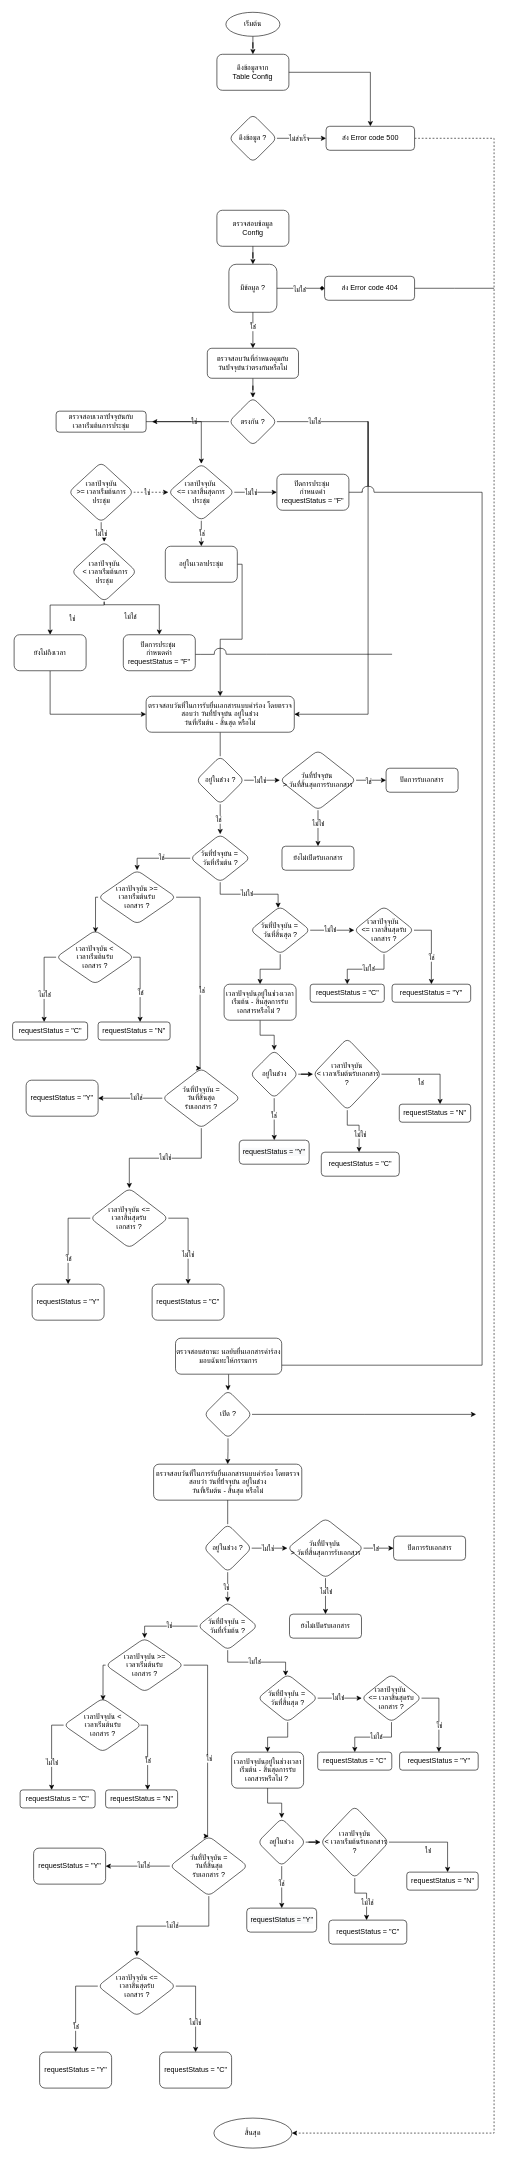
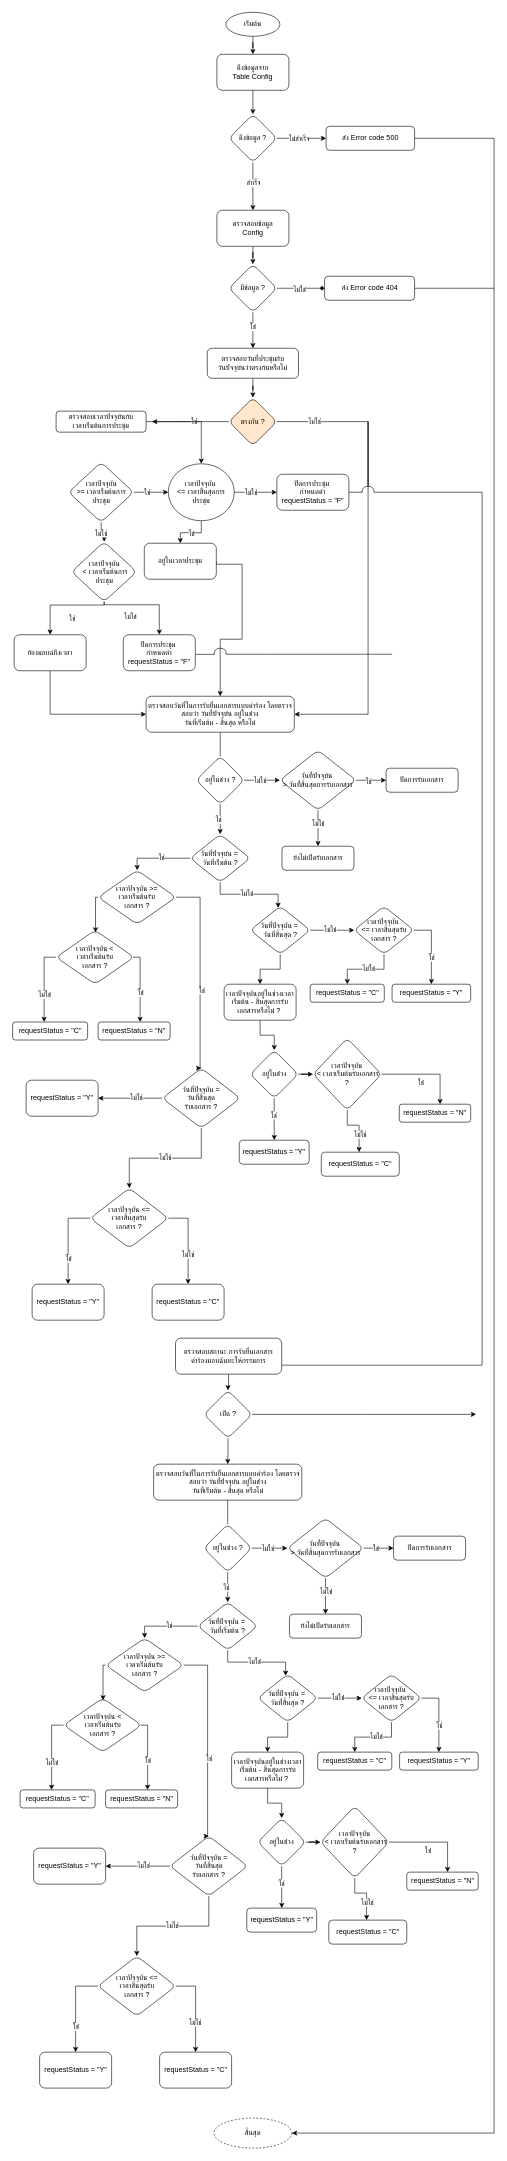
- <mxCell id="6" value="" style="edgeStyle=orthogonalEdgeStyle;rounded=0;orthogonalLoop=1;jettySize=auto;html=1;" edge="1" parent="1" source="4" target="8"><mxGeometry relative="1" as="geometry" /></mxCell>
+ <mxCell id="6" value="" style="edgeStyle=orthogonalEdgeStyle;rounded=0;orthogonalLoop=1;jettySize=auto;html=1;" edge="1" parent="1" source="4" target="5"><mxGeometry relative="1" as="geometry" /></mxCell>
+ <mxCell id="12" value="" style="edgeStyle=orthogonalEdgeStyle;rounded=0;orthogonalLoop=1;jettySize=auto;html=1;" edge="1" parent="1" source="5" target="11"><mxGeometry relative="1" as="geometry" /></mxCell>
+ <mxCell id="13" value="สำเร็จ" style="edgeLabel;html=1;align=center;verticalAlign=middle;resizable=0;points=[];" vertex="1" connectable="0" parent="12"><mxGeometry x="-0.151" relative="1" as="geometry"><mxPoint as="offset" /></mxGeometry></mxCell>
- <mxCell id="14" value="มีข้อมูล ?" style="whiteSpace=wrap;html=1;glass=0;strokeWidth=1;shadow=0;rounded=1;" vertex="1" parent="1"><mxGeometry x="381" y="440" width="80" height="80" as="geometry" /></mxCell>
+ <mxCell id="14" value="มีข้อมูล ?" style="rhombus;whiteSpace=wrap;html=1;rounded=1;glass=0;strokeWidth=1;shadow=0;" vertex="1" parent="1"><mxGeometry x="381" y="440" width="80" height="80" as="geometry" /></mxCell>
- <mxCell id="23" value="ตรวจสอบวันที่กำหนดคุมกับ&lt;br&gt;วันปัจจุบันว่าตรงกันหรือไม่" style="rounded=1;whiteSpace=wrap;html=1;" vertex="1" parent="1"><mxGeometry x="345" y="580" width="152" height="50" as="geometry" /></mxCell>
+ <mxCell id="23" value="ตรวจสอบวันที่ประชุมกับ&lt;br&gt;วันปัจจุบันว่าตรงกันหรือไม่" style="rounded=1;whiteSpace=wrap;html=1;" vertex="1" parent="1"><mxGeometry x="345" y="580" width="152" height="50" as="geometry" /></mxCell>
- <mxCell id="27" value="ตรงกัน ?" style="rhombus;whiteSpace=wrap;html=1;rounded=1;" vertex="1" parent="1"><mxGeometry x="381" y="662.34" width="80" height="80" as="geometry" /></mxCell>
+ <mxCell id="27" value="ตรงกัน ?" style="rhombus;whiteSpace=wrap;html=1;rounded=1;fillColor=#ffe6cc;" vertex="1" parent="1"><mxGeometry x="381" y="662.34" width="80" height="80" as="geometry" /></mxCell>
- <mxCell id="42" value="" style="edgeStyle=orthogonalEdgeStyle;rounded=0;orthogonalLoop=1;jettySize=auto;html=1;endArrow=classic;endFill=1;entryX=0;entryY=0.5;entryDx=0;entryDy=0;dashed=1;" edge="1" parent="1" source="32" target="41"><mxGeometry relative="1" as="geometry"><mxPoint x="285" y="827.5" as="targetPoint" /></mxGeometry></mxCell>
+ <mxCell id="42" value="" style="edgeStyle=orthogonalEdgeStyle;rounded=0;orthogonalLoop=1;jettySize=auto;html=1;endArrow=classic;endFill=1;entryX=0;entryY=0.5;entryDx=0;entryDy=0;" edge="1" parent="1" source="32" target="41"><mxGeometry relative="1" as="geometry"><mxPoint x="285" y="827.5" as="targetPoint" /></mxGeometry></mxCell>
- <mxCell id="41" value="เวลาปัจจุบัน&amp;nbsp;&lt;br&gt;&amp;lt;= เวลาสิ้นสุดการประชุม" style="rhombus;whiteSpace=wrap;html=1;rounded=1;" vertex="1" parent="1"><mxGeometry x="280" y="772.5" width="110" height="95" as="geometry" /></mxCell>
+ <mxCell id="41" value="เวลาปัจจุบัน&amp;nbsp;&lt;br&gt;&amp;lt;= เวลาสิ้นสุดการประชุม" style="ellipse;whiteSpace=wrap;html=1;" vertex="1" parent="1"><mxGeometry x="280" y="772.5" width="110" height="95" as="geometry" /></mxCell>
- <mxCell id="45" value="อยู่ในเวลาประชุม" style="whiteSpace=wrap;html=1;rounded=1;" vertex="1" parent="1"><mxGeometry x="275" y="910" width="120" height="60" as="geometry" /></mxCell>
+ <mxCell id="45" value="อยู่ในเวลาประชุม" style="whiteSpace=wrap;html=1;rounded=1;" vertex="1" parent="1"><mxGeometry x="240" y="905" width="120" height="60" as="geometry" /></mxCell>
- <mxCell id="36" value="ยังไม่ถึงเวลา" style="whiteSpace=wrap;html=1;rounded=1;" vertex="1" parent="1"><mxGeometry x="23" y="1057.5" width="120" height="60" as="geometry" /></mxCell>
+ <mxCell id="36" value="ยัองมอบฉ่ถึงเวลา" style="whiteSpace=wrap;html=1;rounded=1;" vertex="1" parent="1"><mxGeometry x="23" y="1057.5" width="120" height="60" as="geometry" /></mxCell>
- <mxCell id="7" style="edgeStyle=orthogonalEdgeStyle;rounded=0;orthogonalLoop=1;jettySize=auto;html=1;entryX=1;entryY=0.5;entryDx=0;entryDy=0;dashed=1;" edge="1" parent="1" source="8" target="200"><mxGeometry relative="1" as="geometry"><mxPoint x="823" y="3561.429" as="targetPoint" /><Array as="points"><mxPoint x="823" y="230" /><mxPoint x="823" y="3555" /></Array></mxGeometry></mxCell>
+ <mxCell id="7" style="edgeStyle=orthogonalEdgeStyle;rounded=0;orthogonalLoop=1;jettySize=auto;html=1;entryX=1;entryY=0.5;entryDx=0;entryDy=0;" edge="1" parent="1" source="8" target="200"><mxGeometry relative="1" as="geometry"><mxPoint x="823" y="3561.429" as="targetPoint" /><Array as="points"><mxPoint x="823" y="230" /><mxPoint x="823" y="3555" /></Array></mxGeometry></mxCell>
- <mxCell id="196" value="ตรวจสอบสถานะ นอยับยื่นเอกสารคำร้องมอบฉันทะให้กรรมการ" style="rounded=1;whiteSpace=wrap;html=1;" vertex="1" parent="1"><mxGeometry x="292" y="2230" width="177" height="60" as="geometry" /></mxCell>
+ <mxCell id="196" value="ตรวจสอบสถานะ การรับยื่นเอกสารคำร้องมอบฉันทะให้กรรมการ" style="rounded=1;whiteSpace=wrap;html=1;" vertex="1" parent="1"><mxGeometry x="292" y="2230" width="177" height="60" as="geometry" /></mxCell>
- <mxCell id="200" value="สิ้นสุด" style="ellipse;whiteSpace=wrap;html=1;" vertex="1" parent="1"><mxGeometry x="356" y="3530" width="130" height="50" as="geometry" /></mxCell>
+ <mxCell id="200" value="สิ้นสุด" style="ellipse;whiteSpace=wrap;html=1;dashed=1;" vertex="1" parent="1"><mxGeometry x="356" y="3530" width="130" height="50" as="geometry" /></mxCell>
